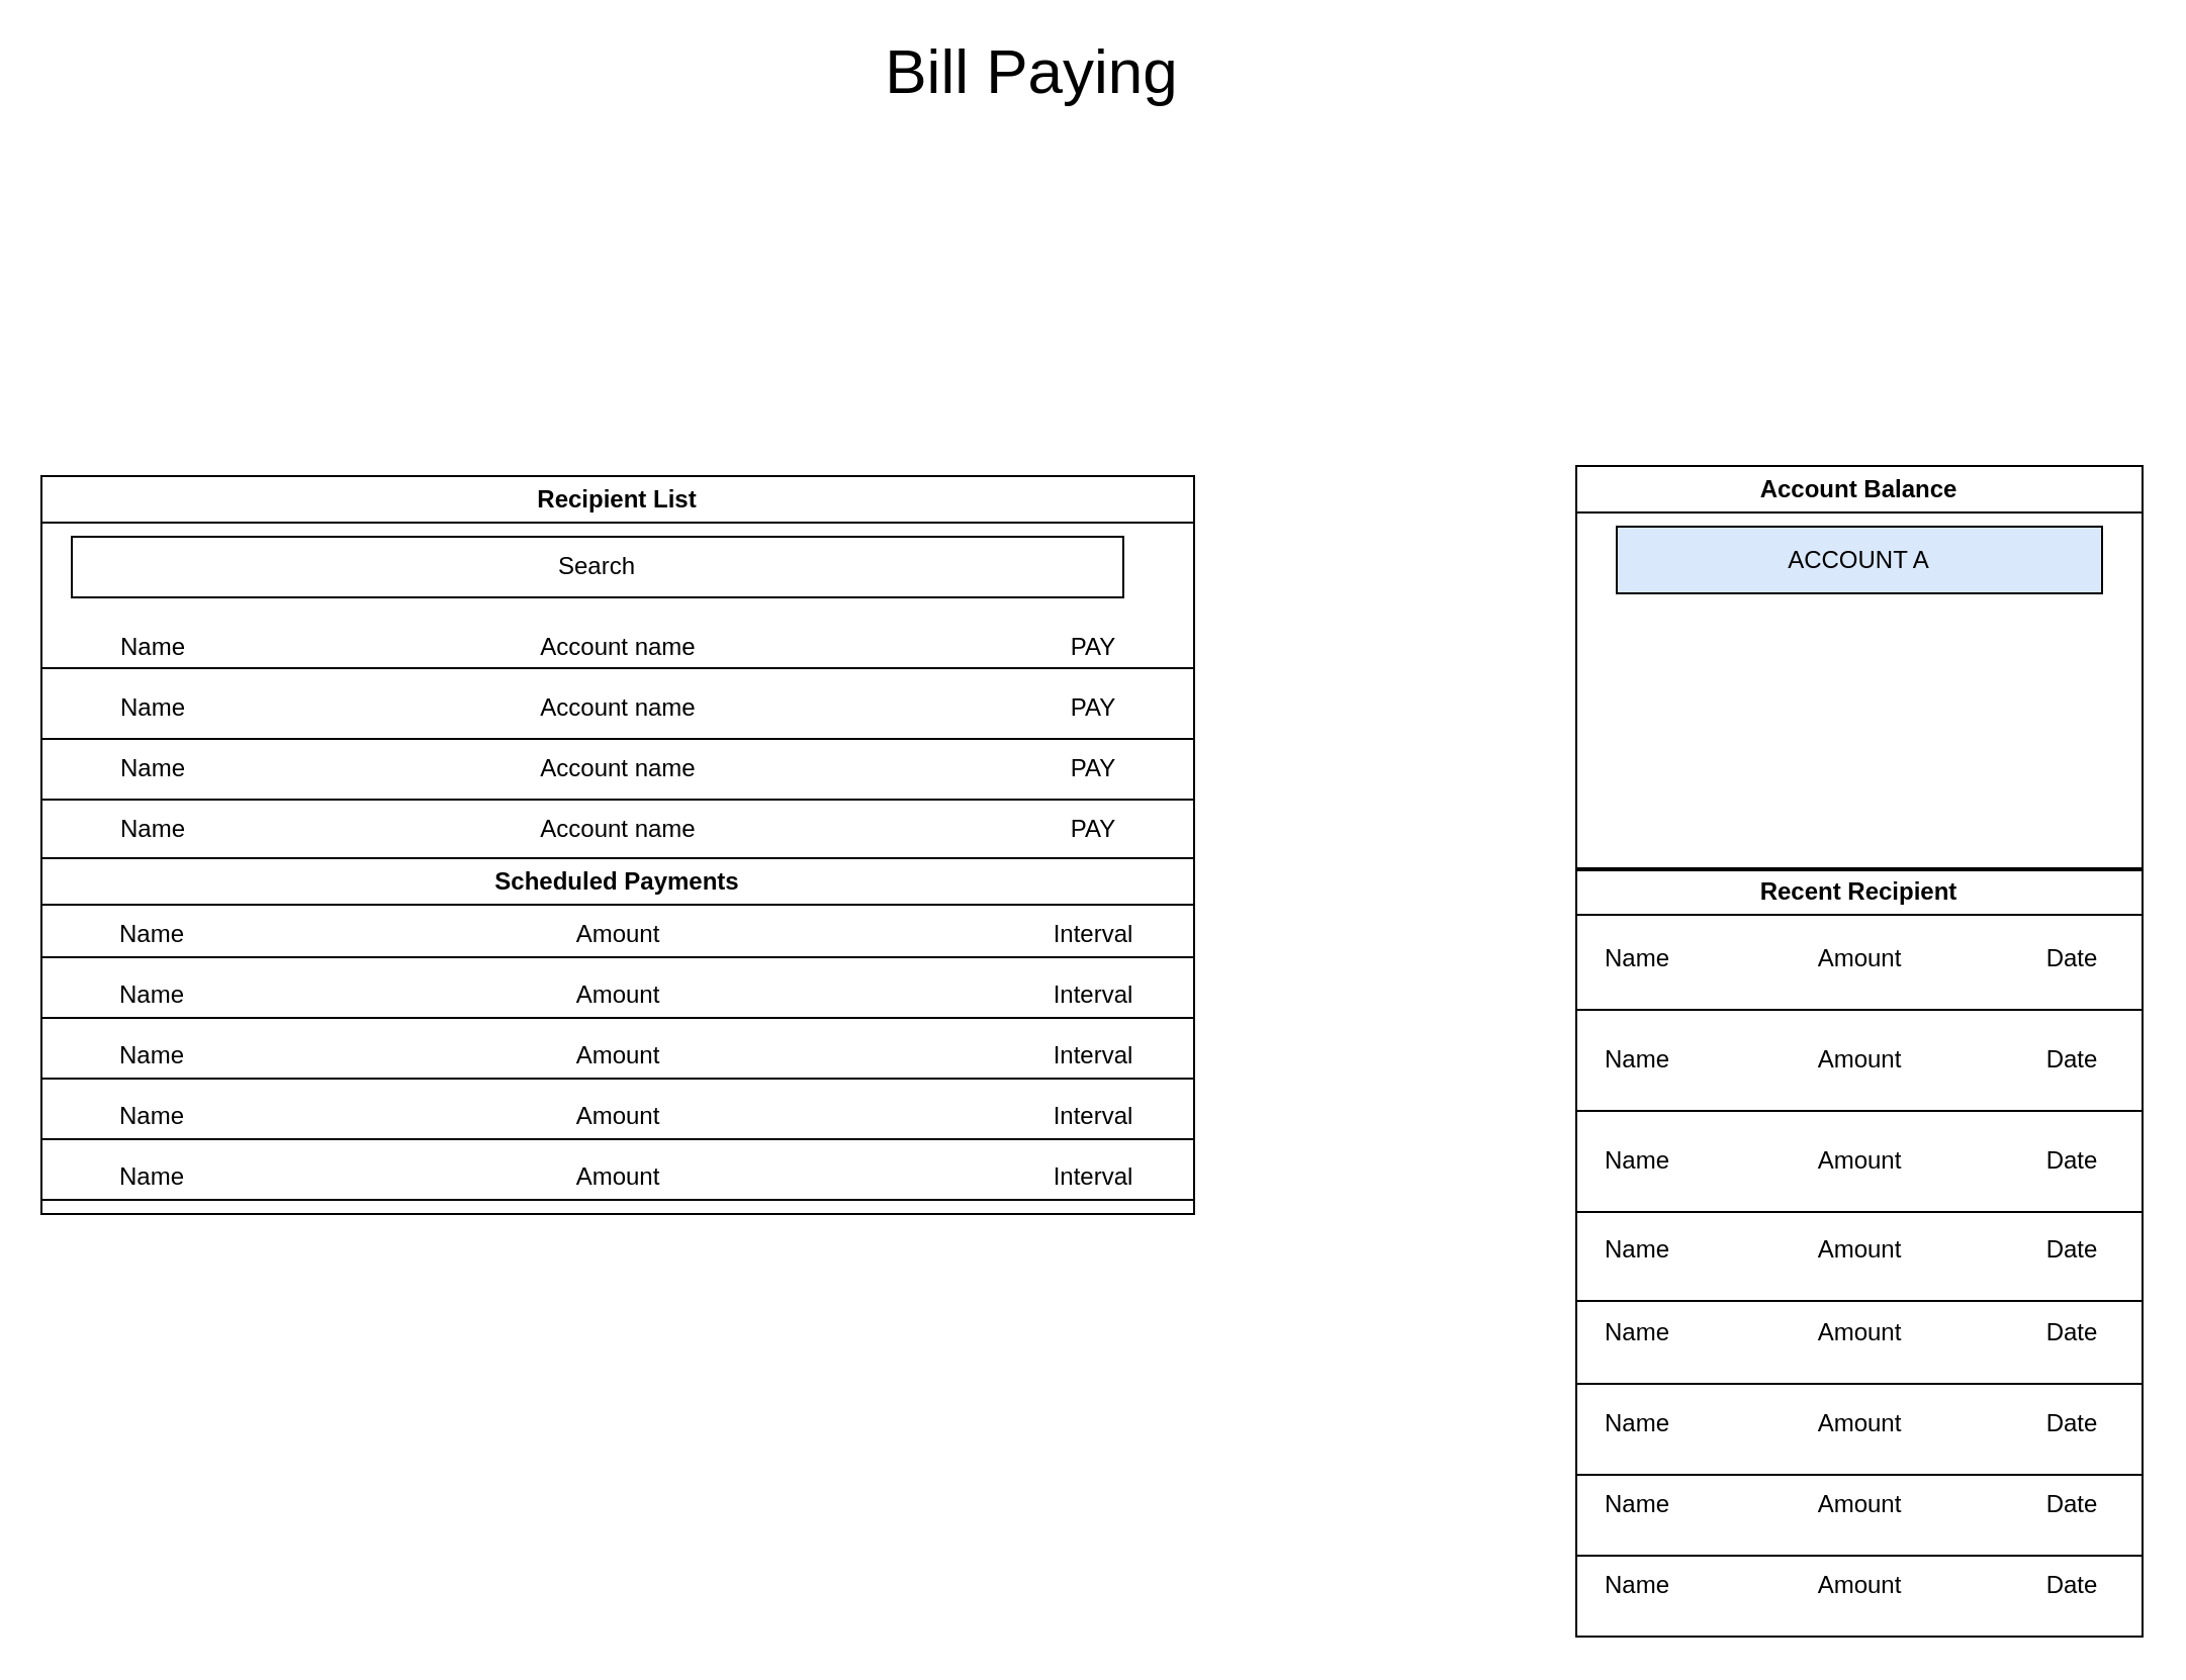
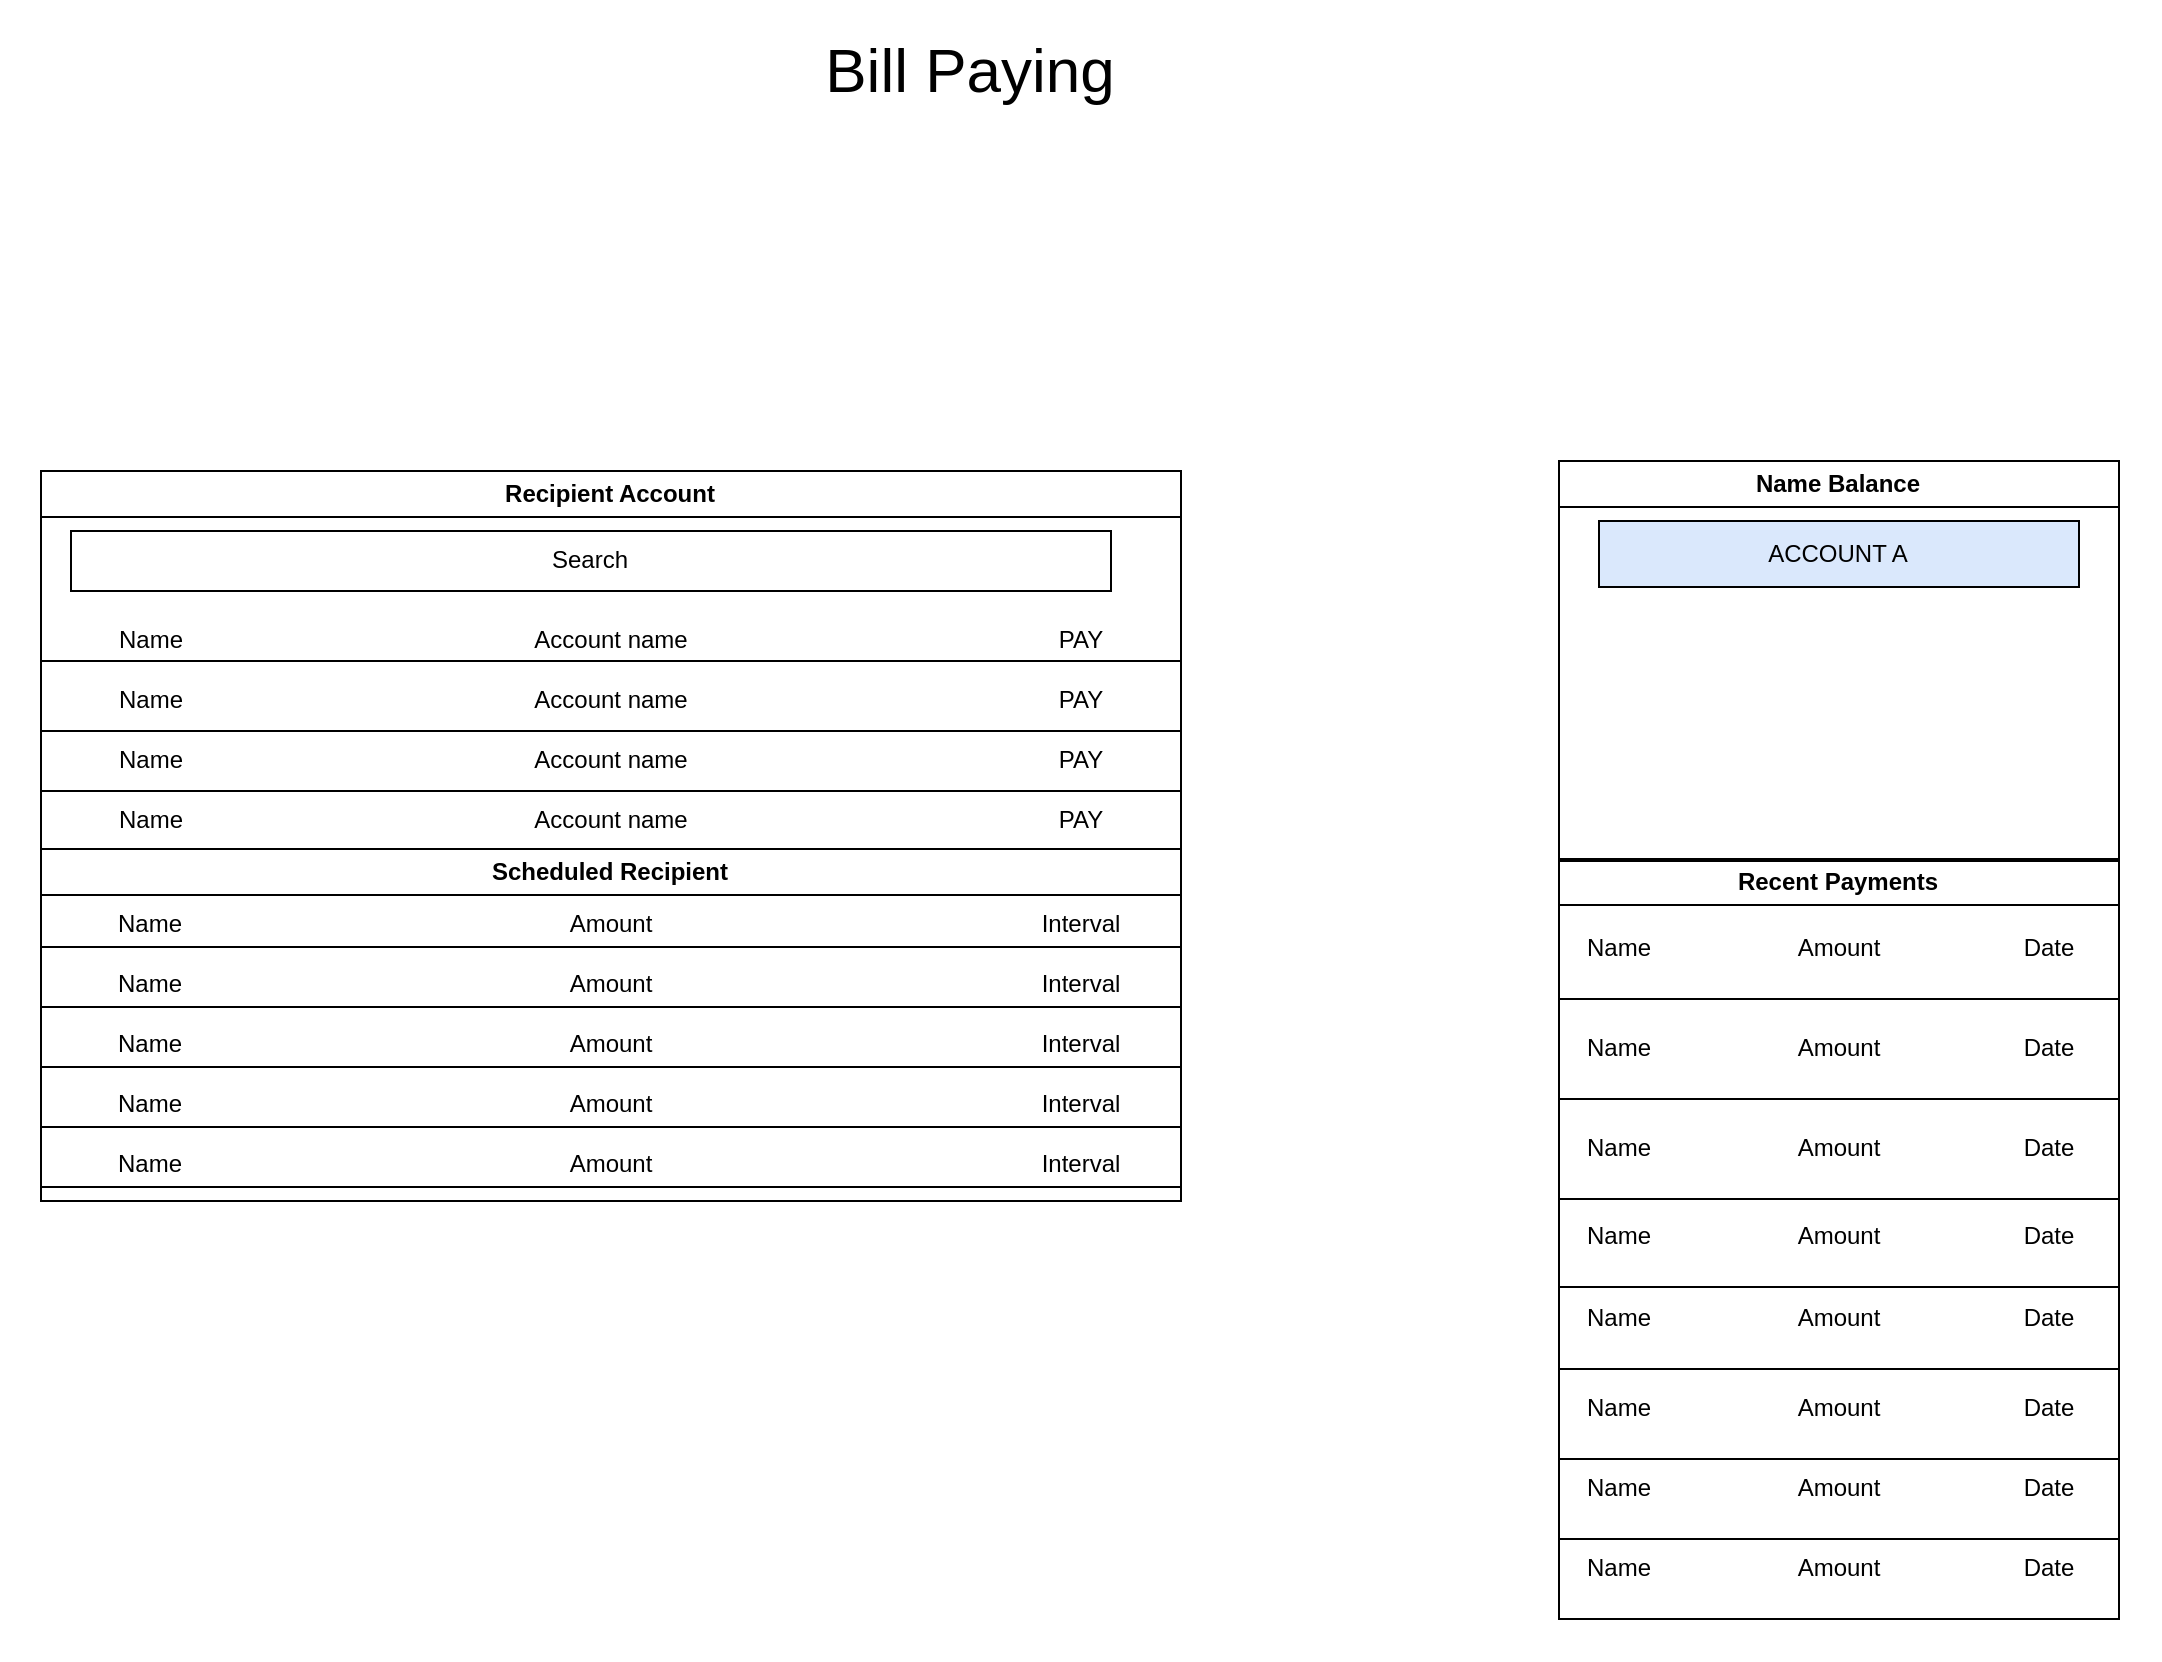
- <mxCell id="76" value="&lt;font style=&quot;font-size: 31px;&quot;&gt;Bill Paying&lt;/font&gt;" style="text;html=1;align=center;verticalAlign=middle;whiteSpace=wrap;rounded=0;" vertex="1" parent="1"><mxGeometry x="430" y="20" width="160" height="30" as="geometry" /></mxCell>
+ <mxCell id="76" value="&lt;font style=&quot;font-size: 31px;&quot;&gt;Bill Paying&lt;/font&gt;" style="text;html=1;align=center;verticalAlign=middle;whiteSpace=wrap;rounded=0;" vertex="1" parent="1"><mxGeometry x="405" y="20" width="160" height="30" as="geometry" /></mxCell>
- <mxCell id="35" value="Account Balance" style="swimlane;whiteSpace=wrap;html=1;" vertex="1" parent="1"><mxGeometry x="779" y="230" width="280" height="200" as="geometry" /></mxCell>
+ <mxCell id="35" value="Name Balance" style="swimlane;whiteSpace=wrap;html=1;" vertex="1" parent="1"><mxGeometry x="779" y="230" width="280" height="200" as="geometry" /></mxCell>
- <mxCell id="37" value="Recipient List" style="swimlane;whiteSpace=wrap;html=1;" vertex="1" parent="1"><mxGeometry x="20" y="235" width="570" height="190" as="geometry"><mxRectangle x="50" y="270" width="110" height="30" as="alternateBounds" /></mxGeometry></mxCell>
+ <mxCell id="37" value="Recipient Account" style="swimlane;whiteSpace=wrap;html=1;" vertex="1" parent="1"><mxGeometry x="20" y="235" width="570" height="190" as="geometry"><mxRectangle x="50" y="270" width="110" height="30" as="alternateBounds" /></mxGeometry></mxCell>
- <mxCell id="55" value="Scheduled Payments" style="swimlane;whiteSpace=wrap;html=1;" vertex="1" parent="1"><mxGeometry x="20" y="424" width="570" height="176" as="geometry" /></mxCell>
+ <mxCell id="55" value="Scheduled Recipient" style="swimlane;whiteSpace=wrap;html=1;" vertex="1" parent="1"><mxGeometry x="20" y="424" width="570" height="176" as="geometry" /></mxCell>
- <mxCell id="2" value="Recent Recipient" style="swimlane;whiteSpace=wrap;html=1;" vertex="1" parent="1"><mxGeometry x="779" y="429" width="280" height="380" as="geometry"><mxRectangle x="819" y="469" width="140" height="30" as="alternateBounds" /></mxGeometry></mxCell>
+ <mxCell id="2" value="Recent Payments" style="swimlane;whiteSpace=wrap;html=1;" vertex="1" parent="1"><mxGeometry x="779" y="429" width="280" height="380" as="geometry"><mxRectangle x="819" y="469" width="140" height="30" as="alternateBounds" /></mxGeometry></mxCell>
